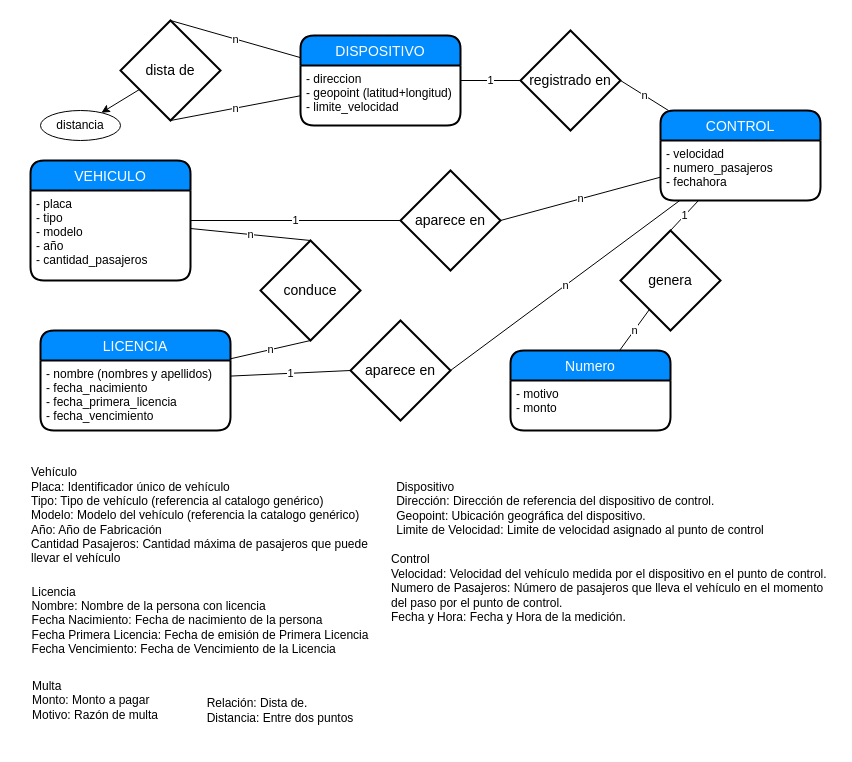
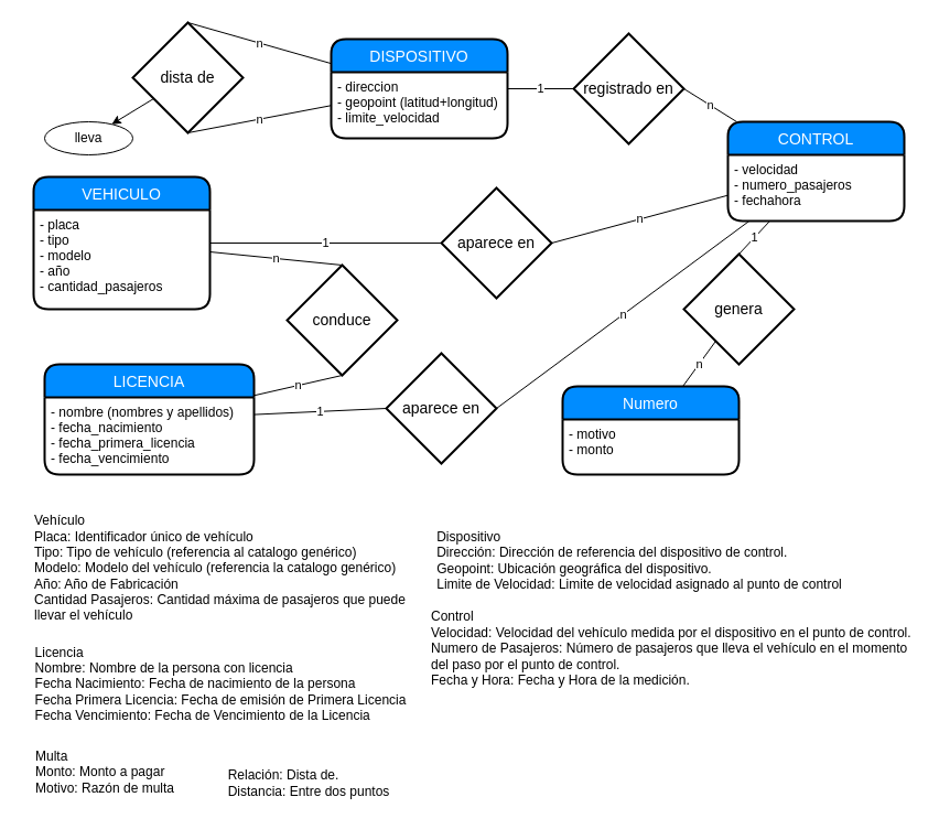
- <mxCell id="22" value="distancia" style="ellipse;whiteSpace=wrap;html=1;" parent="1" vertex="1"><mxGeometry x="40" y="110" width="80" height="30" as="geometry" /></mxCell>
+ <mxCell id="22" value="lleva" style="ellipse;whiteSpace=wrap;html=1;" parent="1" vertex="1"><mxGeometry x="40" y="110" width="80" height="30" as="geometry" /></mxCell>
